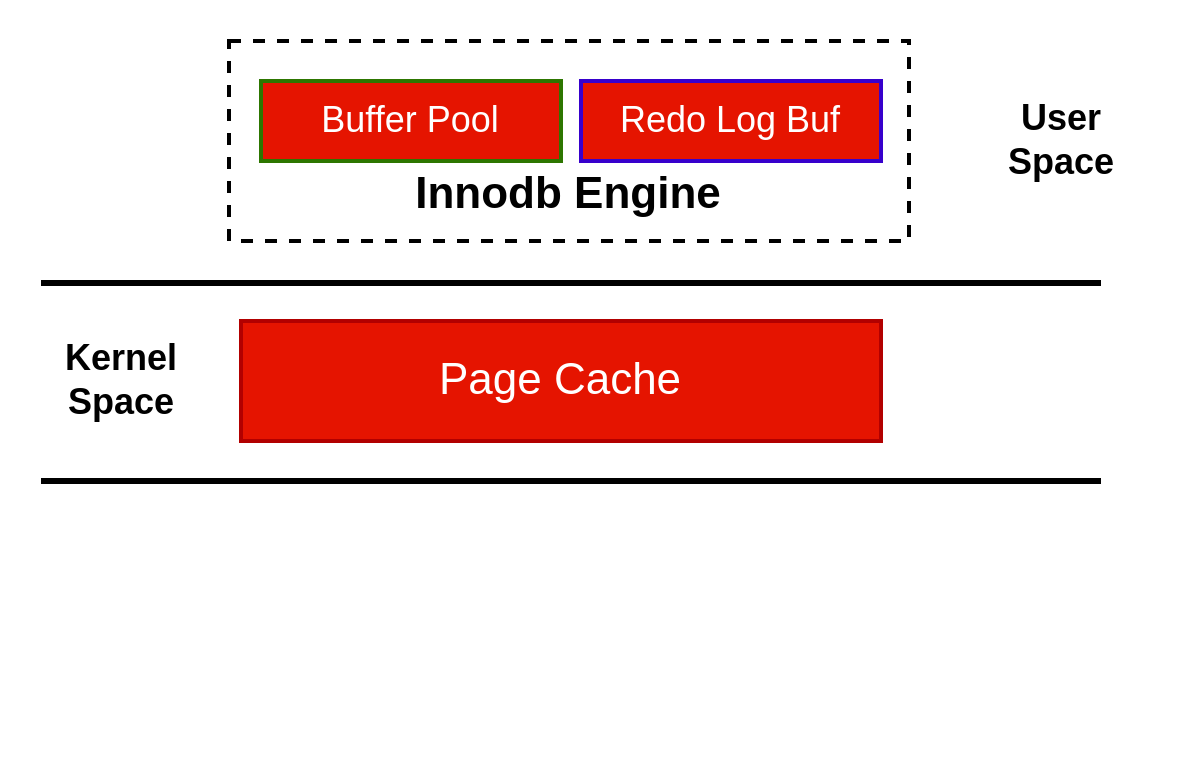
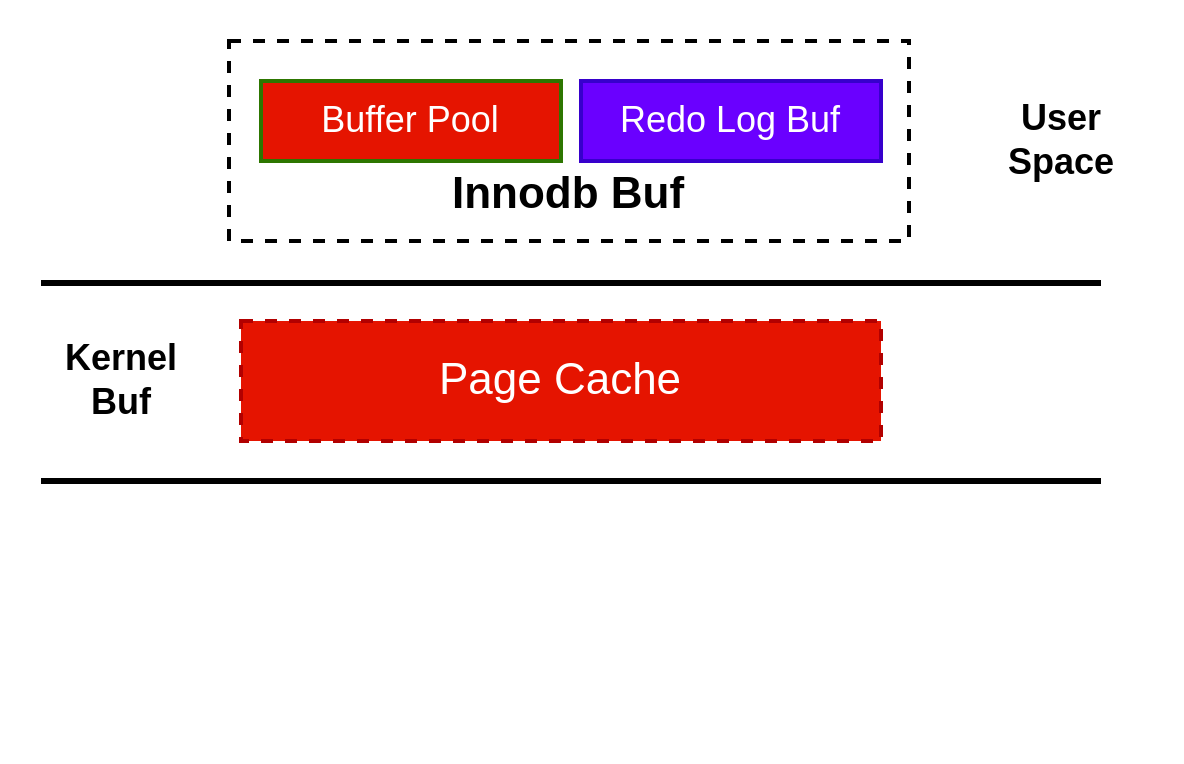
- <mxCell id="5" value="&lt;font style=&quot;font-size: 18px;&quot;&gt;Redo Log Buf&lt;/font&gt;" style="rounded=0;whiteSpace=wrap;html=1;strokeWidth=2;fillColor=#e51400;fontColor=#ffffff;strokeColor=#3700CC;" vertex="1" parent="1"><mxGeometry x="290" y="40" width="150" height="40" as="geometry" /></mxCell>
+ <mxCell id="5" value="&lt;font style=&quot;font-size: 18px;&quot;&gt;Redo Log Buf&lt;/font&gt;" style="rounded=0;whiteSpace=wrap;html=1;strokeWidth=2;fillColor=#6a00ff;fontColor=#ffffff;strokeColor=#3700CC;" vertex="1" parent="1"><mxGeometry x="290" y="40" width="150" height="40" as="geometry" /></mxCell>
- <mxCell id="2" value="&lt;br&gt;&lt;br&gt;&lt;b&gt;Innodb Engine&lt;/b&gt;" style="rounded=0;whiteSpace=wrap;html=1;strokeWidth=2;fontSize=22;dashed=1;fillColor=none;" vertex="1" parent="1"><mxGeometry x="114" y="20" width="340" height="100" as="geometry" /></mxCell>
+ <mxCell id="2" value="&lt;br&gt;&lt;br&gt;&lt;b&gt;Innodb Buf&lt;/b&gt;" style="rounded=0;whiteSpace=wrap;html=1;strokeWidth=2;fontSize=22;dashed=1;fillColor=none;" vertex="1" parent="1"><mxGeometry x="114" y="20" width="340" height="100" as="geometry" /></mxCell>
- <mxCell id="8" value="&lt;b&gt;Kernel&lt;br&gt;Space&lt;/b&gt;" style="text;html=1;align=center;verticalAlign=middle;resizable=0;points=[];autosize=1;strokeColor=none;fillColor=none;fontSize=18;" vertex="1" parent="1"><mxGeometry x="20" y="160" width="80" height="60" as="geometry" /></mxCell>
+ <mxCell id="8" value="&lt;b&gt;Kernel&lt;br&gt;Buf&lt;/b&gt;" style="text;html=1;align=center;verticalAlign=middle;resizable=0;points=[];autosize=1;strokeColor=none;fillColor=none;fontSize=18;" vertex="1" parent="1"><mxGeometry x="20" y="160" width="80" height="60" as="geometry" /></mxCell>
- <mxCell id="3" value="&lt;font style=&quot;font-size: 22px;&quot;&gt;Page Cache&lt;/font&gt;" style="rounded=0;whiteSpace=wrap;html=1;strokeWidth=2;fillColor=#e51400;fontColor=#ffffff;strokeColor=#B20000;" vertex="1" parent="1"><mxGeometry x="120" y="160" width="320" height="60" as="geometry" /></mxCell>
+ <mxCell id="3" value="&lt;font style=&quot;font-size: 22px;&quot;&gt;Page Cache&lt;/font&gt;" style="rounded=0;whiteSpace=wrap;html=1;strokeWidth=2;fillColor=#e51400;fontColor=#ffffff;strokeColor=#B20000;dashed=1;" vertex="1" parent="1"><mxGeometry x="120" y="160" width="320" height="60" as="geometry" /></mxCell>
